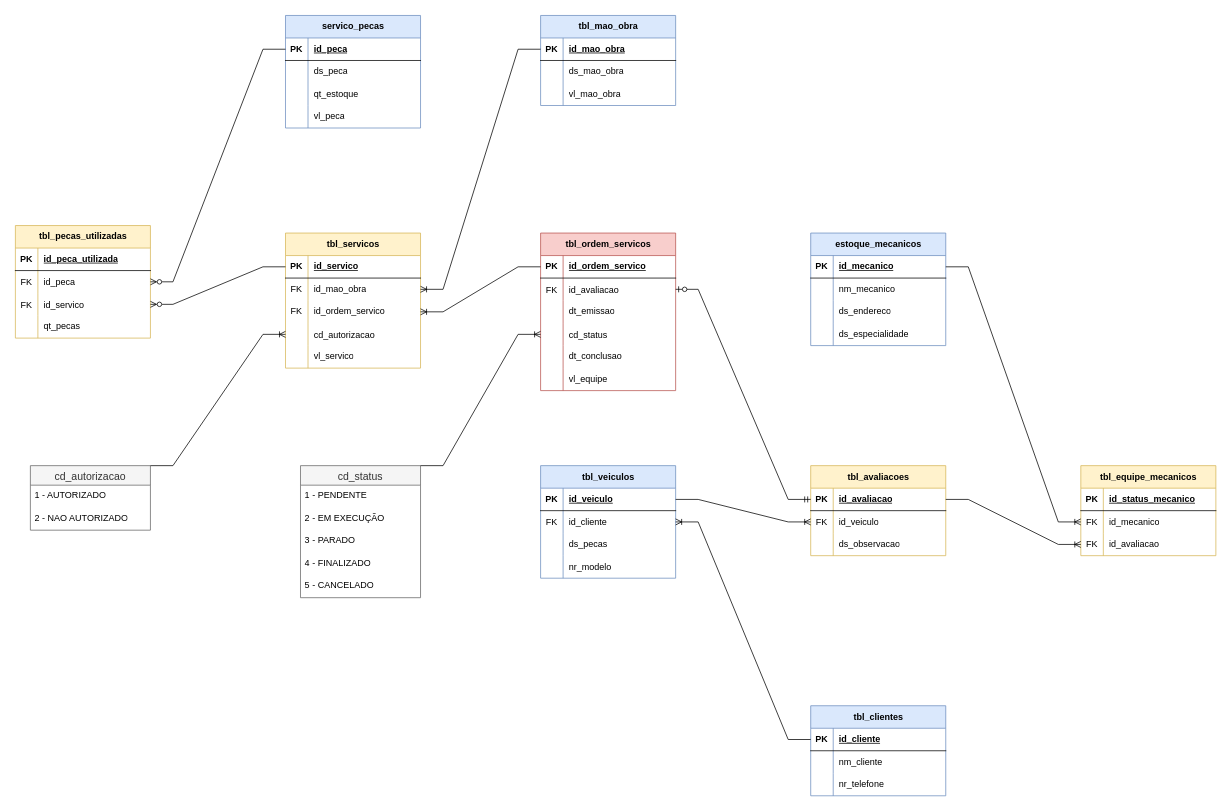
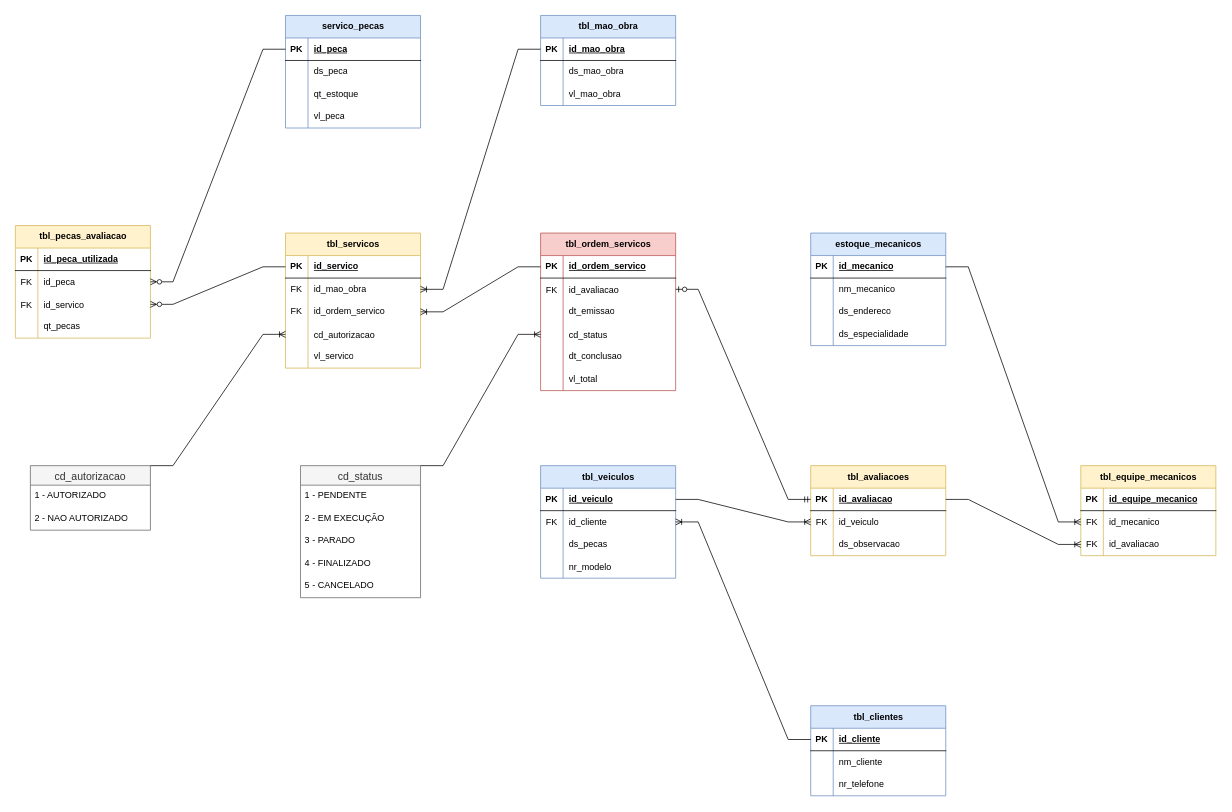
- <mxCell id="86" value="tbl_pecas_utilizadas" style="shape=table;startSize=30;container=1;collapsible=1;childLayout=tableLayout;fixedRows=1;rowLines=0;fontStyle=1;align=center;resizeLast=1;html=1;fillColor=#fff2cc;strokeColor=#d6b656;" parent="1" vertex="1"><mxGeometry x="20" y="300" width="180" height="150" as="geometry" /></mxCell>
+ <mxCell id="86" value="tbl_pecas_avaliacao" style="shape=table;startSize=30;container=1;collapsible=1;childLayout=tableLayout;fixedRows=1;rowLines=0;fontStyle=1;align=center;resizeLast=1;html=1;fillColor=#fff2cc;strokeColor=#d6b656;" parent="1" vertex="1"><mxGeometry x="20" y="300" width="180" height="150" as="geometry" /></mxCell>
- <mxCell id="20" value="vl_equipe" style="shape=partialRectangle;connectable=0;fillColor=none;top=0;left=0;bottom=0;right=0;align=left;spacingLeft=6;overflow=hidden;whiteSpace=wrap;html=1;" parent="18" vertex="1"><mxGeometry x="30" width="150" height="30" as="geometry"><mxRectangle width="150" height="30" as="alternateBounds" /></mxGeometry></mxCell>
+ <mxCell id="20" value="vl_total" style="shape=partialRectangle;connectable=0;fillColor=none;top=0;left=0;bottom=0;right=0;align=left;spacingLeft=6;overflow=hidden;whiteSpace=wrap;html=1;" parent="18" vertex="1"><mxGeometry x="30" width="150" height="30" as="geometry"><mxRectangle width="150" height="30" as="alternateBounds" /></mxGeometry></mxCell>
- <mxCell id="115" value="id_status_mecanico" style="shape=partialRectangle;connectable=0;fillColor=none;top=0;left=0;bottom=0;right=0;align=left;spacingLeft=6;fontStyle=5;overflow=hidden;whiteSpace=wrap;html=1;" parent="113" vertex="1"><mxGeometry x="30" width="150" height="30" as="geometry"><mxRectangle width="150" height="30" as="alternateBounds" /></mxGeometry></mxCell>
+ <mxCell id="115" value="id_equipe_mecanico" style="shape=partialRectangle;connectable=0;fillColor=none;top=0;left=0;bottom=0;right=0;align=left;spacingLeft=6;fontStyle=5;overflow=hidden;whiteSpace=wrap;html=1;" parent="113" vertex="1"><mxGeometry x="30" width="150" height="30" as="geometry"><mxRectangle width="150" height="30" as="alternateBounds" /></mxGeometry></mxCell>
